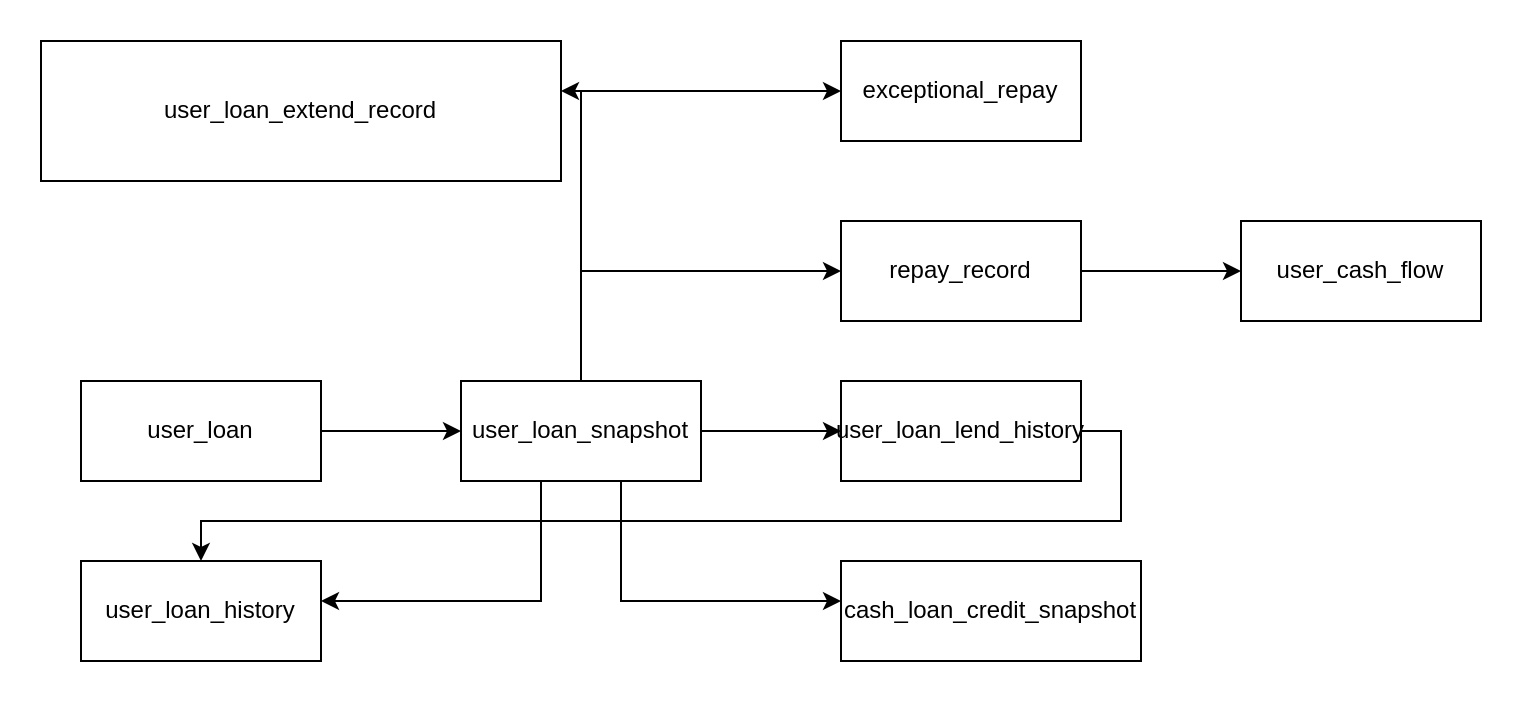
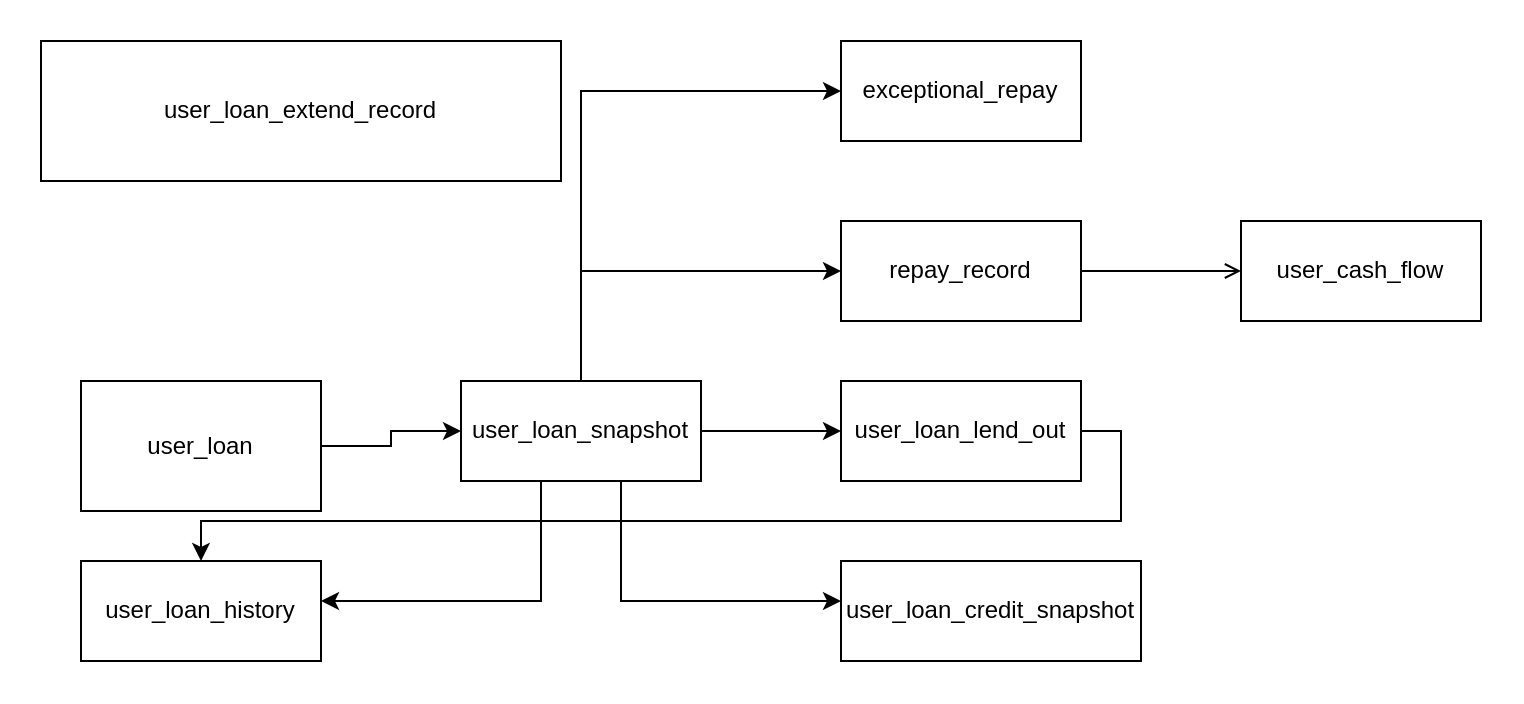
- <mxCell id="9" value="" style="edgeStyle=orthogonalEdgeStyle;rounded=0;orthogonalLoop=1;jettySize=auto;html=1;" edge="1" parent="1" source="10" target="19"><mxGeometry relative="1" as="geometry"><Array as="points"><mxPoint x="290" y="45" /></Array></mxGeometry></mxCell>
- <mxCell id="15" value="" style="edgeStyle=orthogonalEdgeStyle;rounded=0;orthogonalLoop=1;jettySize=auto;html=1;" parent="1" source="16" target="17" edge="1"><mxGeometry relative="1" as="geometry" /></mxCell>
+ <mxCell id="15" value="" style="edgeStyle=orthogonalEdgeStyle;rounded=0;orthogonalLoop=1;jettySize=auto;html=1;endArrow=open;" parent="1" source="16" target="17" edge="1"><mxGeometry relative="1" as="geometry" /></mxCell>
- <mxCell id="3" value="user_loan" style="rounded=0;whiteSpace=wrap;html=1;" parent="1" vertex="1"><mxGeometry x="40" y="190" width="120" height="50" as="geometry" /></mxCell>
+ <mxCell id="3" value="user_loan" style="rounded=0;whiteSpace=wrap;html=1;" parent="1" vertex="1"><mxGeometry x="40" y="190" width="120" height="65" as="geometry" /></mxCell>
- <mxCell id="14" value="user_loan_lend_history" style="rounded=0;whiteSpace=wrap;html=1;" parent="1" vertex="1"><mxGeometry x="420" y="190" width="120" height="50" as="geometry" /></mxCell>
+ <mxCell id="14" value="user_loan_lend_out" style="rounded=0;whiteSpace=wrap;html=1;" parent="1" vertex="1"><mxGeometry x="420" y="190" width="120" height="50" as="geometry" /></mxCell>
- <mxCell id="12" value="cash_loan_credit_snapshot" style="rounded=0;whiteSpace=wrap;html=1;" parent="1" vertex="1"><mxGeometry x="420" y="280" width="150" height="50" as="geometry" /></mxCell>
+ <mxCell id="12" value="user_loan_credit_snapshot" style="rounded=0;whiteSpace=wrap;html=1;" parent="1" vertex="1"><mxGeometry x="420" y="280" width="150" height="50" as="geometry" /></mxCell>
